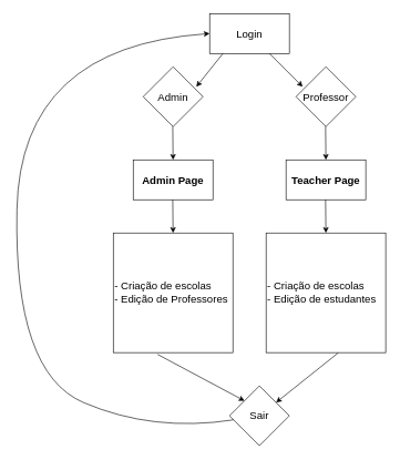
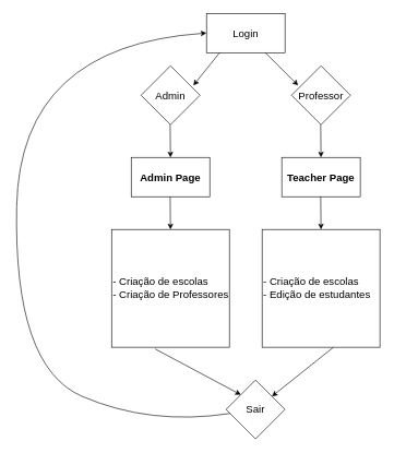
- <mxCell id="13" value="- Criação de escolas&lt;br&gt;- Edição de Professores" style="whiteSpace=wrap;html=1;aspect=fixed;fontSize=16;align=left;" vertex="1" parent="1"><mxGeometry x="170" y="350" width="180" height="180" as="geometry" /></mxCell>
+ <mxCell id="13" value="- Criação de escolas&lt;br&gt;- Criação de Professores" style="whiteSpace=wrap;html=1;aspect=fixed;fontSize=16;align=left;" vertex="1" parent="1"><mxGeometry x="170" y="350" width="180" height="180" as="geometry" /></mxCell>
